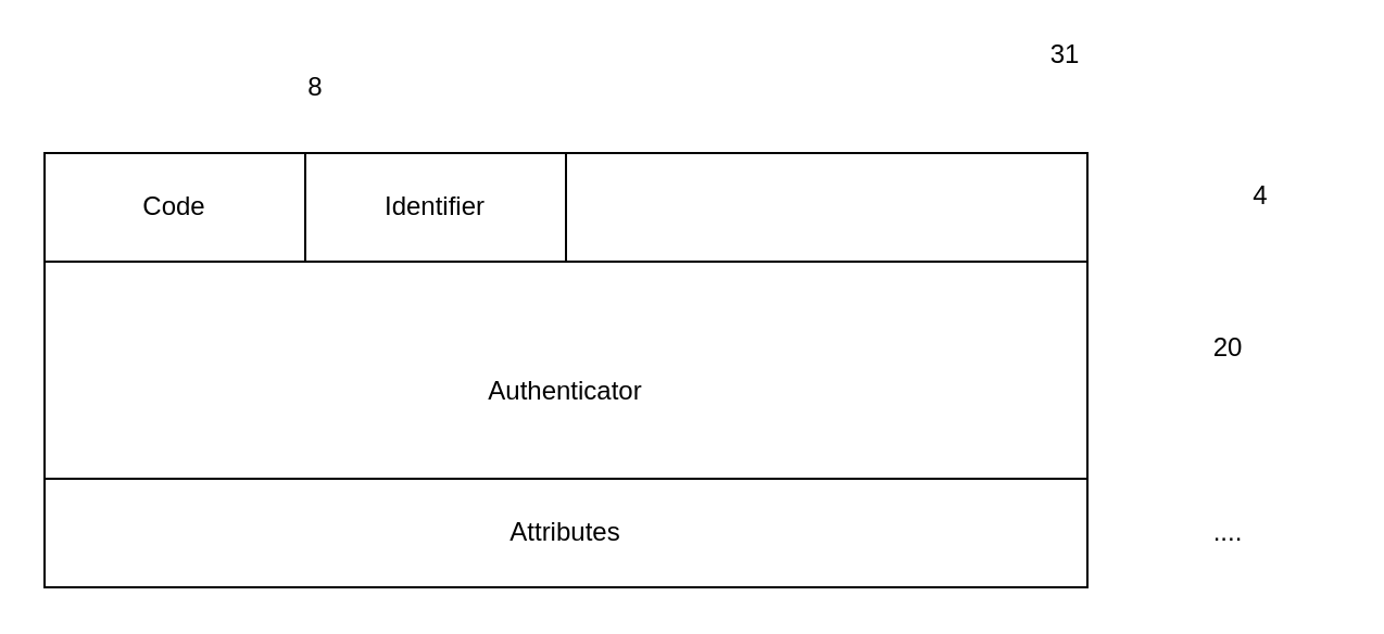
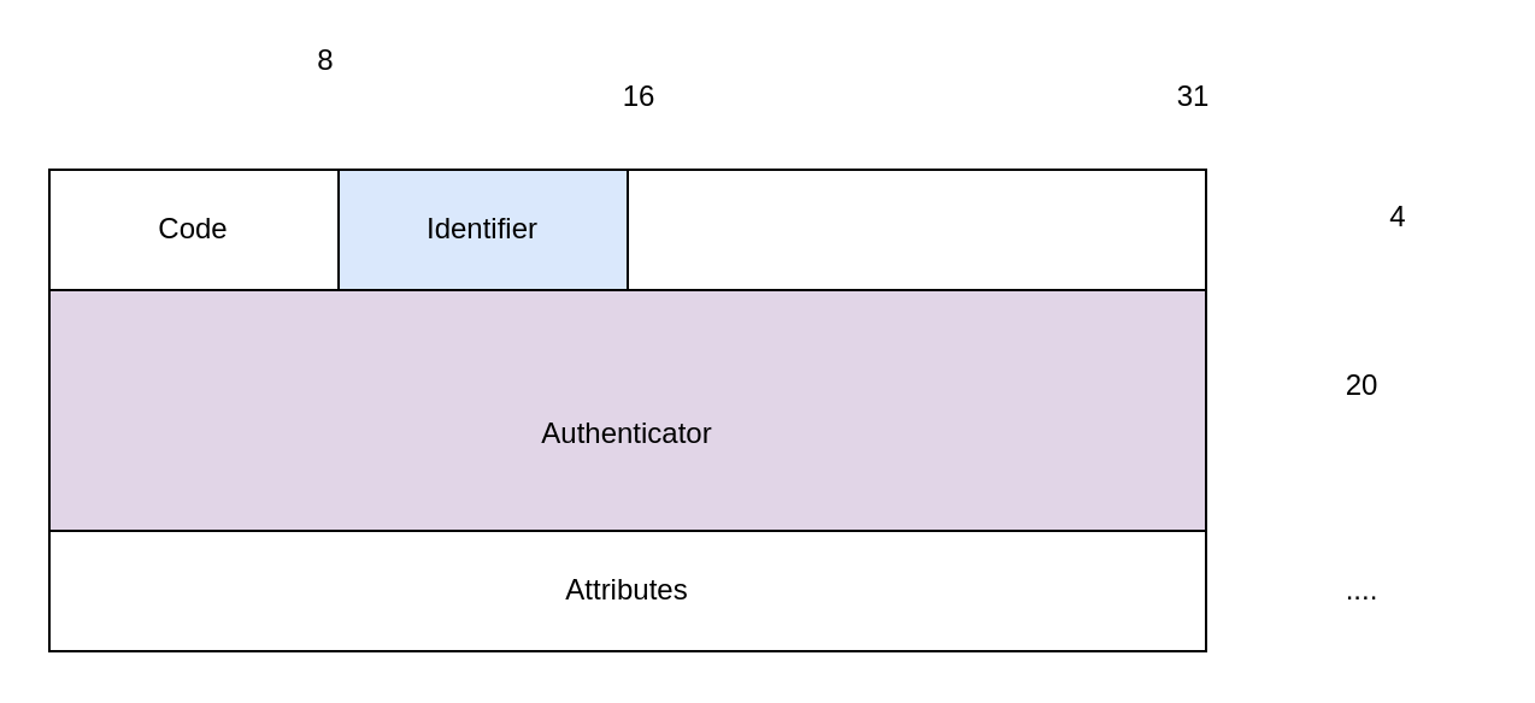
- <mxCell id="9" value="31" style="rounded=0;whiteSpace=wrap;html=1;strokeColor=none;" vertex="1" parent="1"><mxGeometry x="455" y="5" width="70" height="40" as="geometry" /></mxCell>
+ <mxCell id="9" value="31" style="rounded=0;whiteSpace=wrap;html=1;strokeColor=none;" vertex="1" parent="1"><mxGeometry x="460" y="20" width="70" height="40" as="geometry" /></mxCell>
- <mxCell id="7" value="8" style="rounded=0;whiteSpace=wrap;html=1;strokeColor=none;" vertex="1" parent="1"><mxGeometry x="110" y="20" width="70" height="40" as="geometry" /></mxCell>
+ <mxCell id="7" value="8" style="rounded=0;whiteSpace=wrap;html=1;strokeColor=none;" vertex="1" parent="1"><mxGeometry x="100" y="5" width="70" height="40" as="geometry" /></mxCell>
+ <mxCell id="8" value="16" style="rounded=0;whiteSpace=wrap;html=1;strokeColor=none;" vertex="1" parent="1"><mxGeometry x="230" y="20" width="70" height="40" as="geometry" /></mxCell>
- <mxCell id="4" value="Identifier" style="rounded=0;whiteSpace=wrap;html=1;" vertex="1" parent="1"><mxGeometry x="140" y="70" width="120" height="50" as="geometry" /></mxCell>
+ <mxCell id="4" value="Identifier" style="rounded=0;whiteSpace=wrap;html=1;fillColor=#dae8fc;" vertex="1" parent="1"><mxGeometry x="140" y="70" width="120" height="50" as="geometry" /></mxCell>
- <mxCell id="5" value="Authenticator" style="rounded=0;whiteSpace=wrap;html=1;" vertex="1" parent="1"><mxGeometry x="20" y="120" width="480" height="120" as="geometry" /></mxCell>
+ <mxCell id="5" value="Authenticator" style="rounded=0;whiteSpace=wrap;html=1;fillColor=#e1d5e7;" vertex="1" parent="1"><mxGeometry x="20" y="120" width="480" height="120" as="geometry" /></mxCell>
